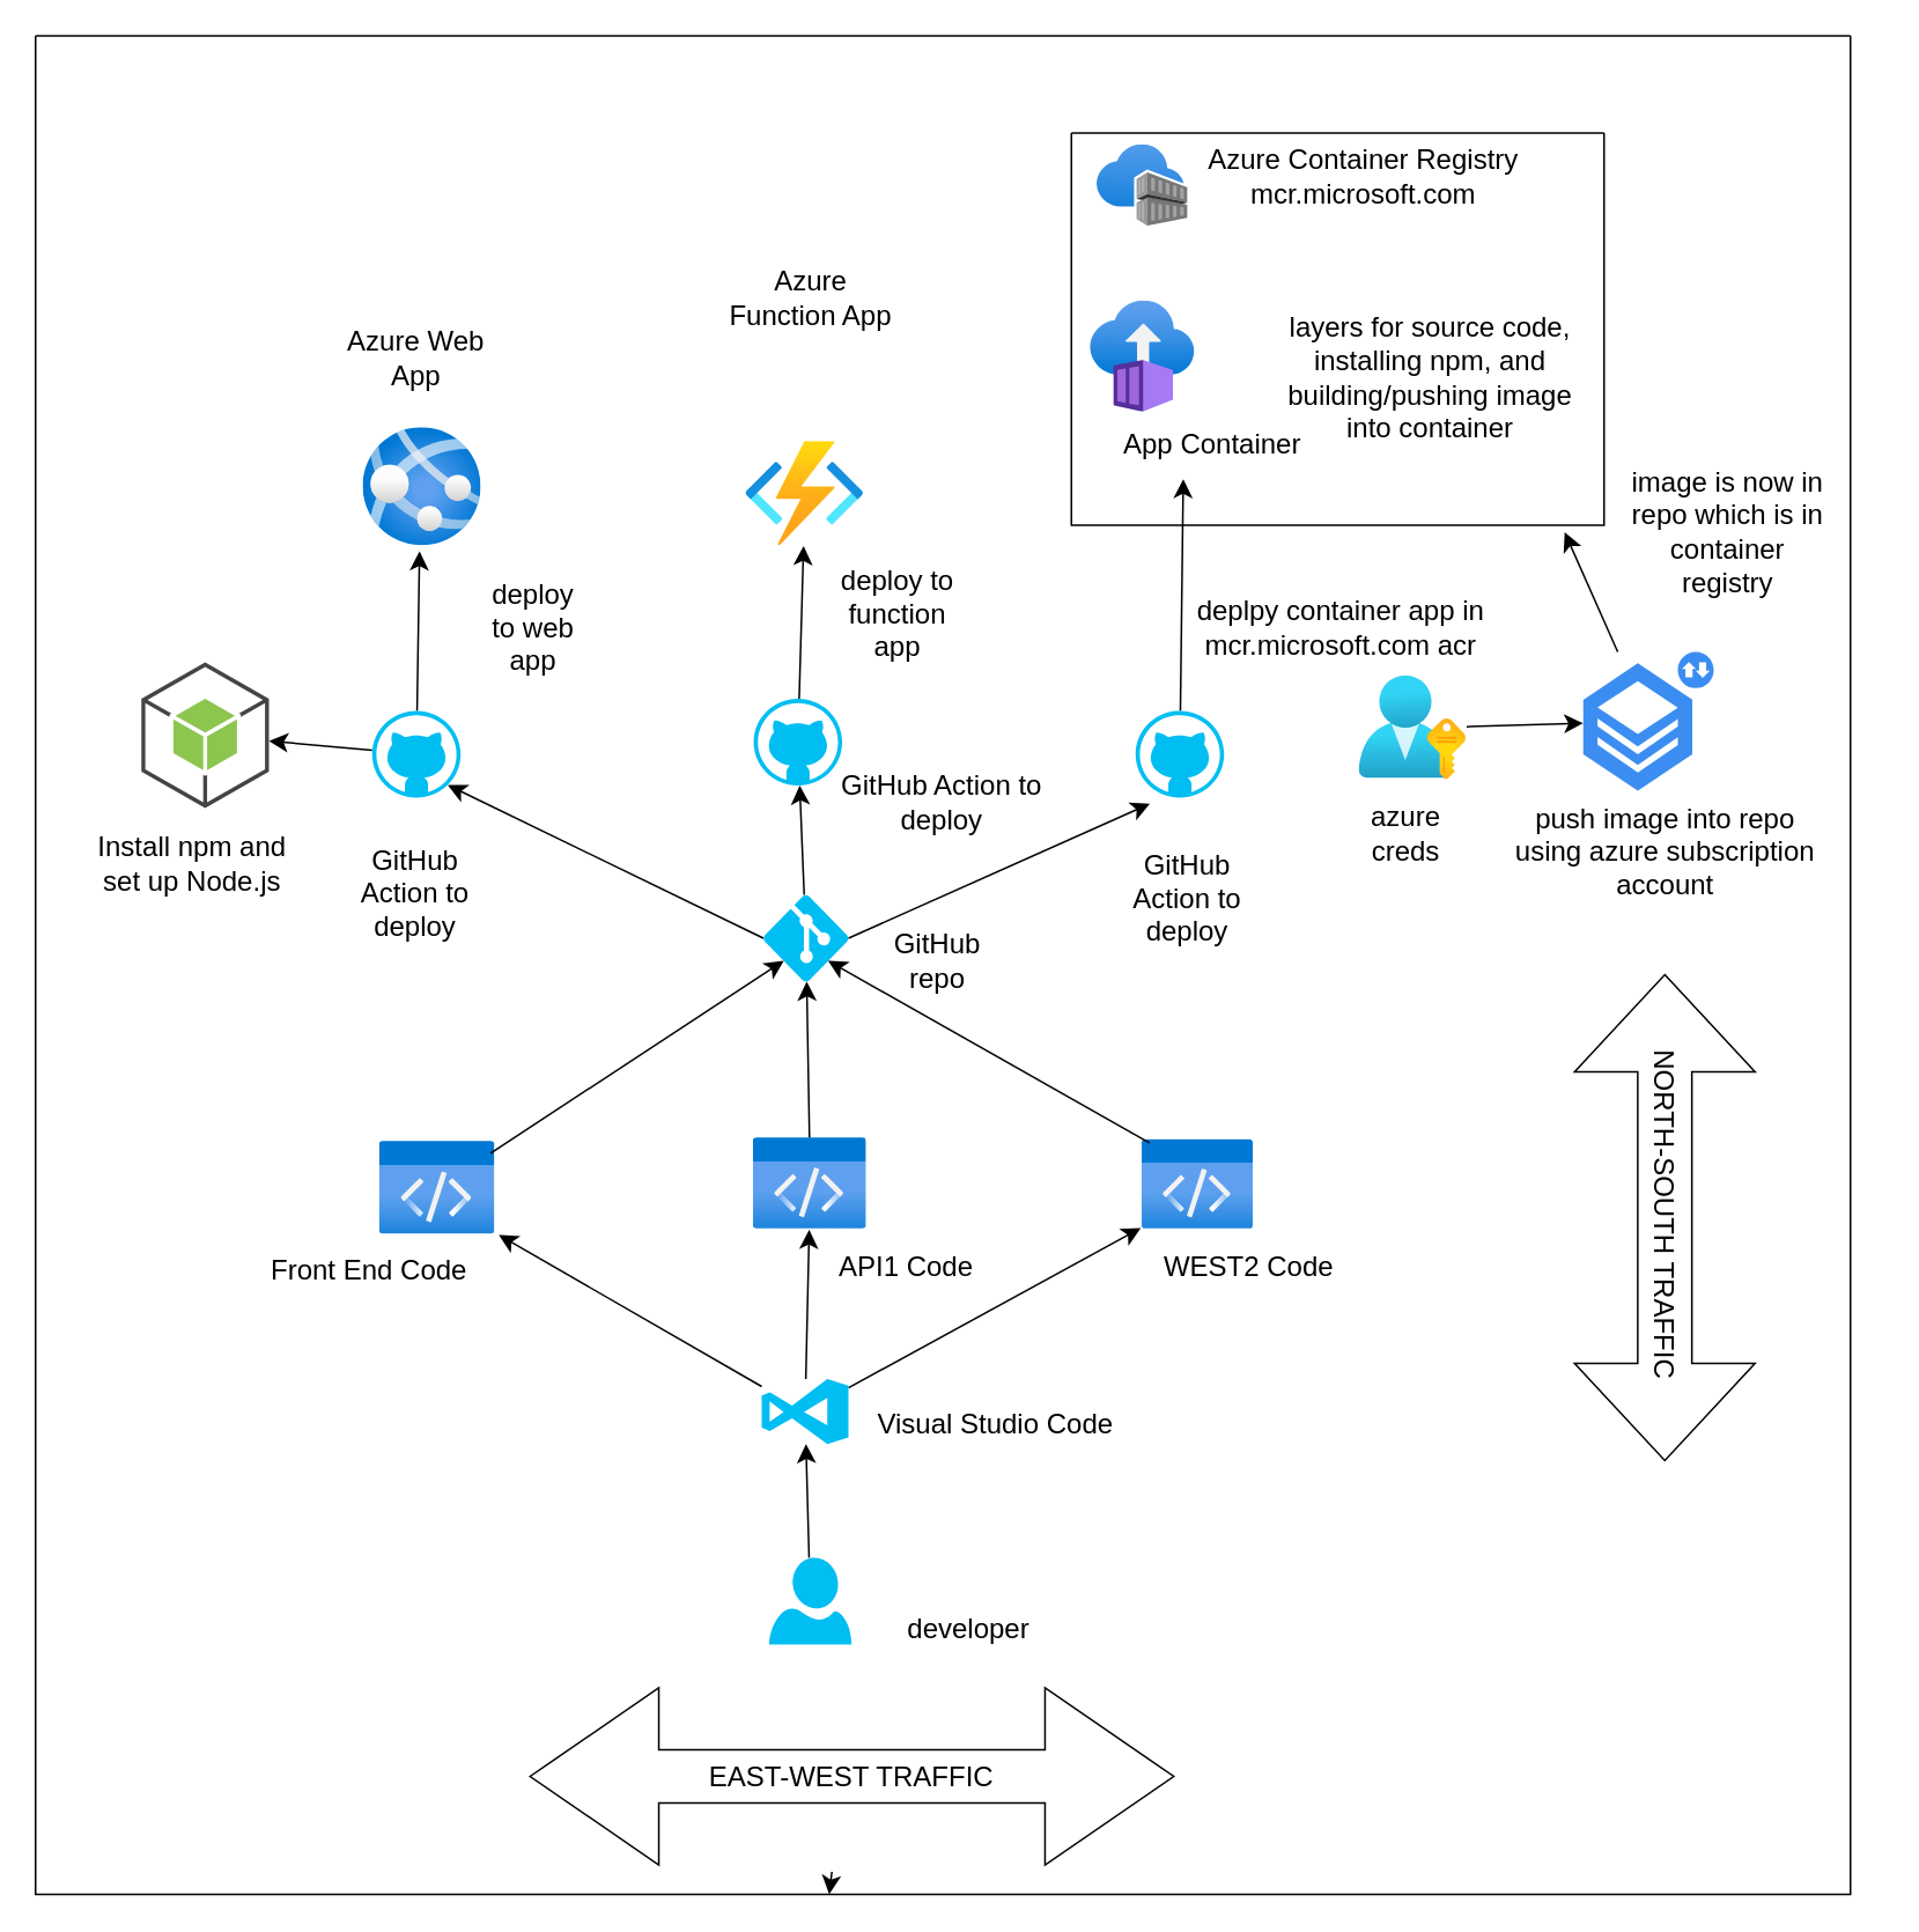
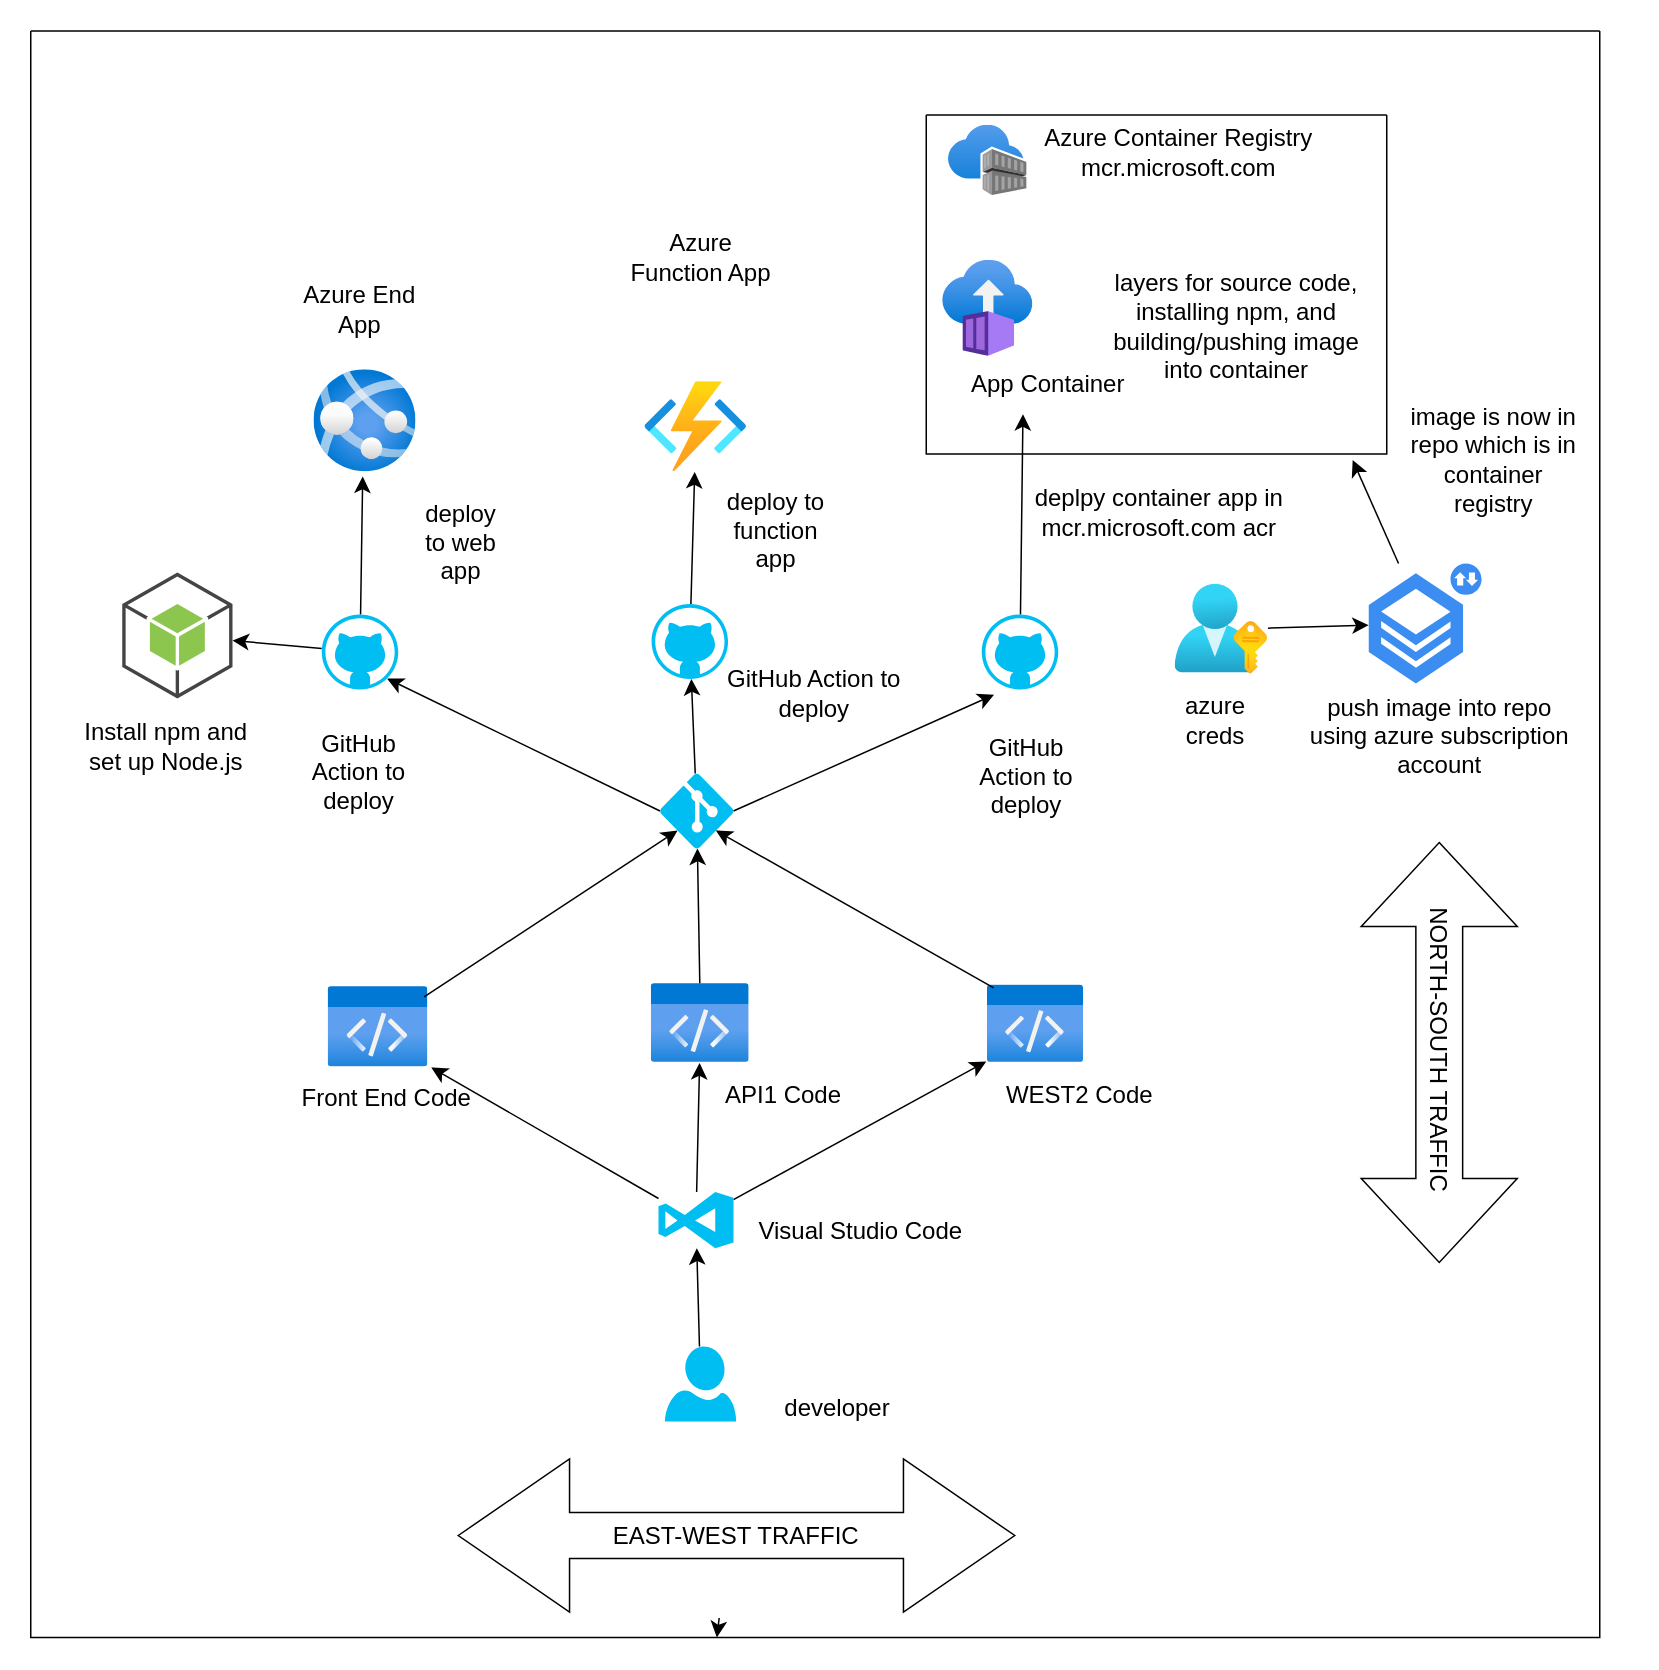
- <mxCell id="41" value="Azure Web App" style="text;strokeColor=none;fillColor=none;html=1;align=center;verticalAlign=middle;whiteSpace=wrap;rounded=0;fontSize=16;" vertex="1" parent="29"><mxGeometry x="174.5" y="171" width="89" height="30" as="geometry" /></mxCell>
+ <mxCell id="41" value="Azure End App" style="text;strokeColor=none;fillColor=none;html=1;align=center;verticalAlign=middle;whiteSpace=wrap;rounded=0;fontSize=16;" vertex="1" parent="29"><mxGeometry x="174.5" y="171" width="89" height="30" as="geometry" /></mxCell>
- <mxCell id="57" value="deplpy container app in mcr.microsoft.com acr" style="text;strokeColor=none;fillColor=none;html=1;align=center;verticalAlign=middle;whiteSpace=wrap;rounded=0;fontSize=16;" vertex="1" parent="29"><mxGeometry x="668" y="326" width="169" height="30" as="geometry" /></mxCell>
+ <mxCell id="57" value="deplpy container app in mcr.microsoft.com acr" style="text;strokeColor=none;fillColor=none;html=1;align=center;verticalAlign=middle;whiteSpace=wrap;rounded=0;fontSize=16;" vertex="1" parent="29"><mxGeometry x="668" y="306" width="169" height="30" as="geometry" /></mxCell>
- <mxCell id="56" value="GitHub repo" style="text;strokeColor=none;fillColor=none;html=1;align=center;verticalAlign=middle;whiteSpace=wrap;rounded=0;fontSize=16;" vertex="1" parent="29"><mxGeometry x="481" y="518" width="78" height="30" as="geometry" /></mxCell>
- <mxCell id="5" value="Front End Code" style="text;strokeColor=none;fillColor=none;html=1;align=center;verticalAlign=middle;whiteSpace=wrap;rounded=0;fontSize=16;" vertex="1" parent="1"><mxGeometry x="152.92" y="720" width="119.08" height="21" as="geometry" /></mxCell>
+ <mxCell id="5" value="Front End Code" style="text;strokeColor=none;fillColor=none;html=1;align=center;verticalAlign=middle;whiteSpace=wrap;rounded=0;fontSize=16;" vertex="1" parent="1"><mxGeometry x="197.92" y="720" width="119.08" height="21" as="geometry" /></mxCell>
